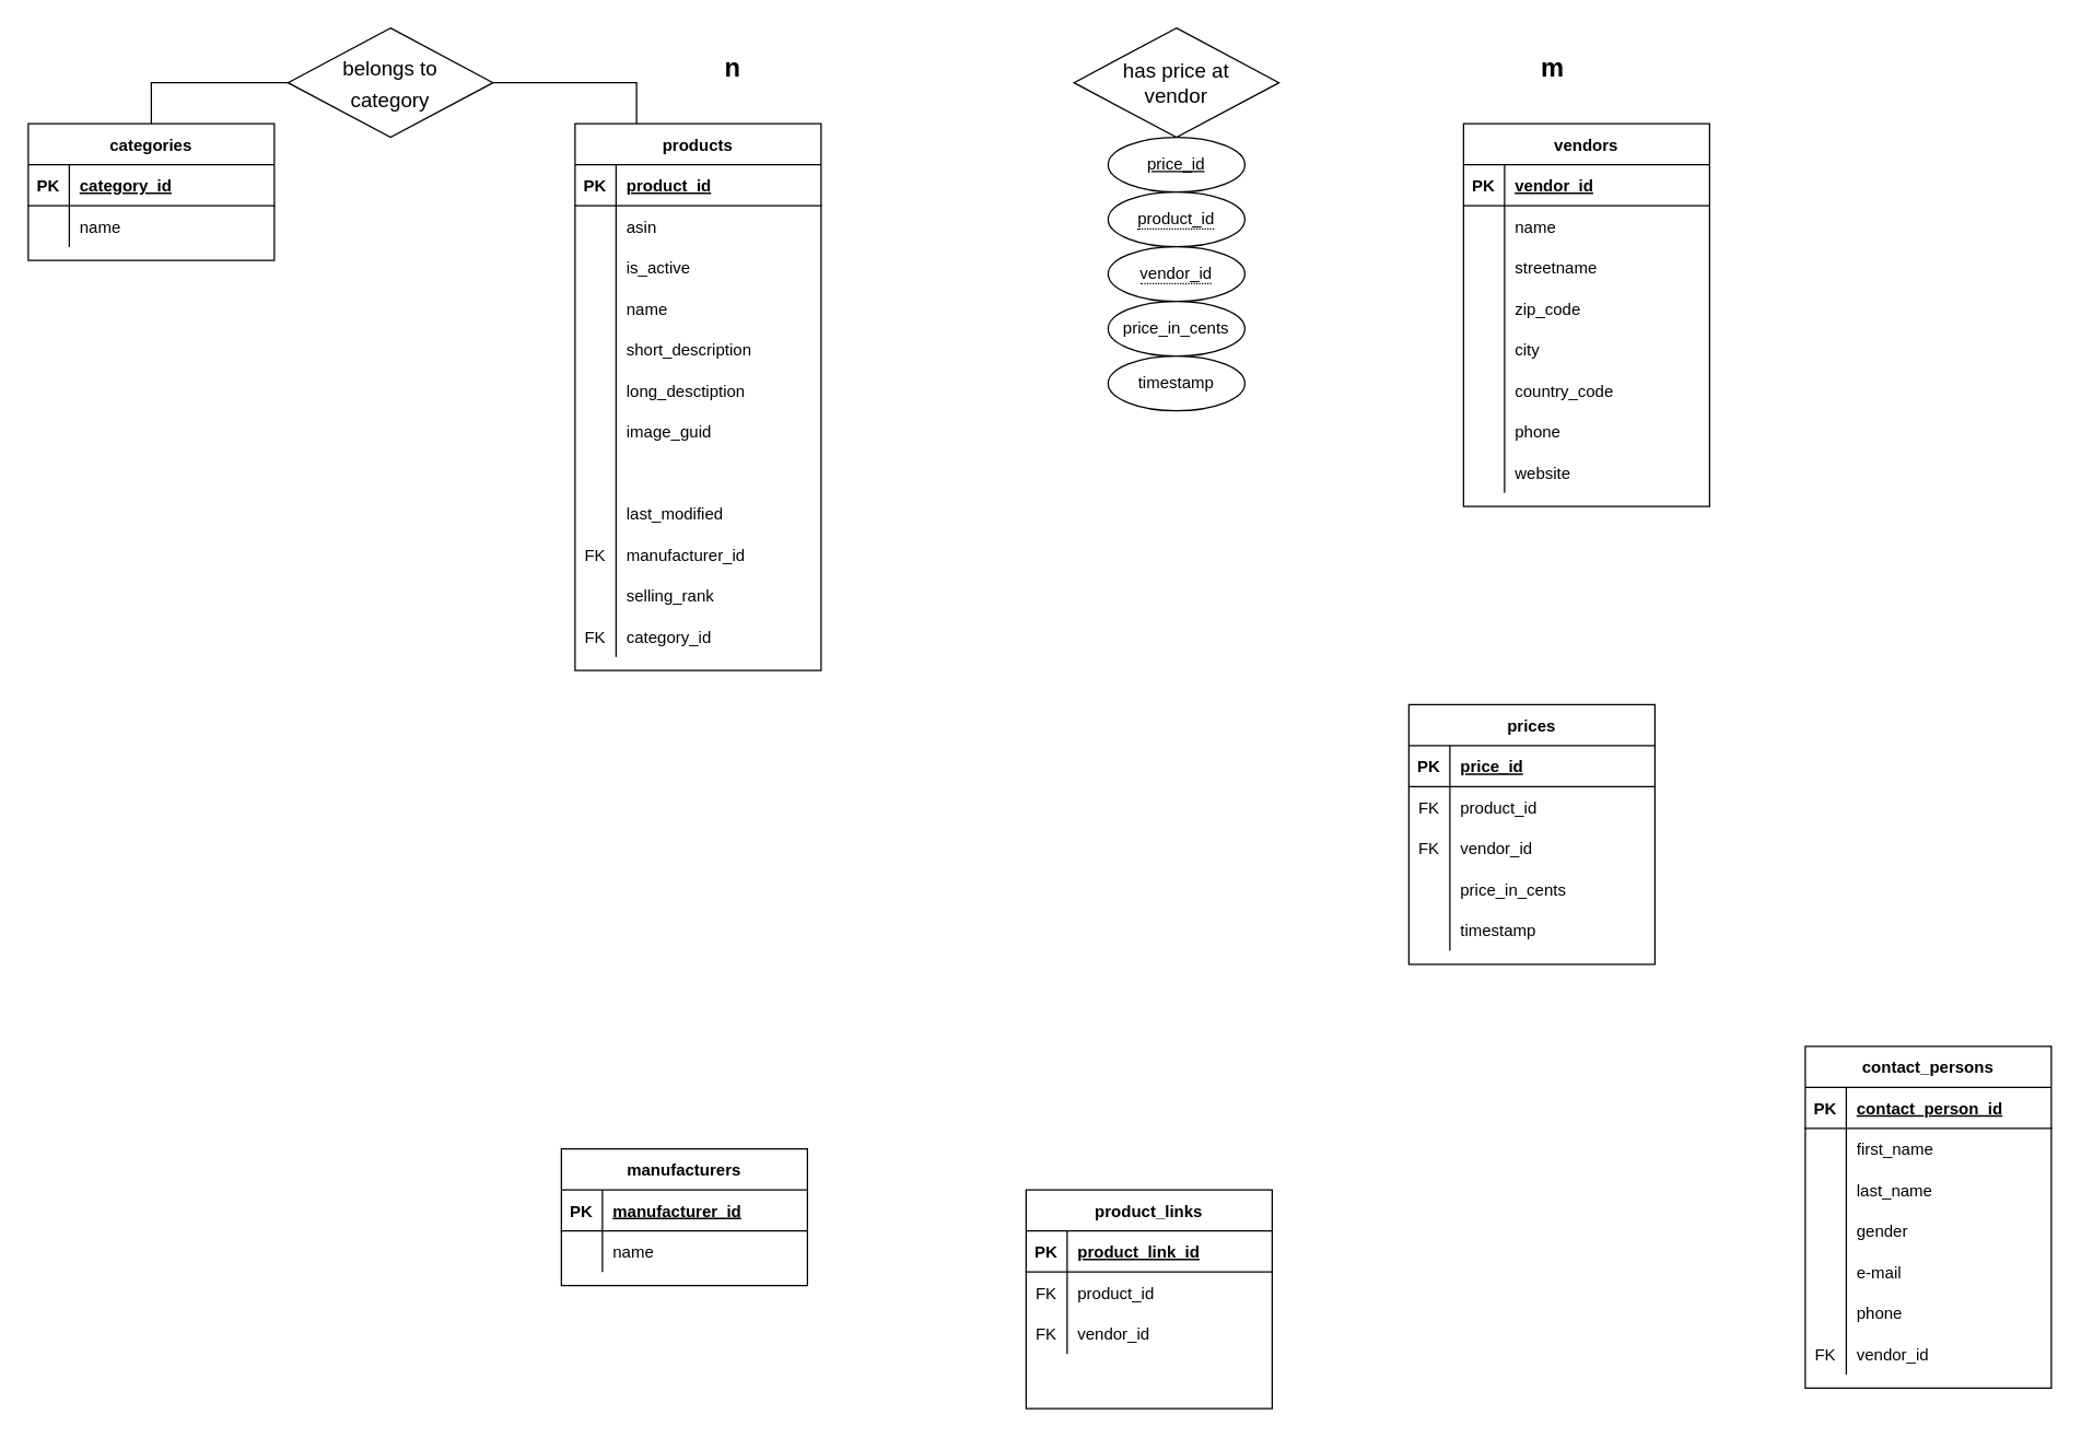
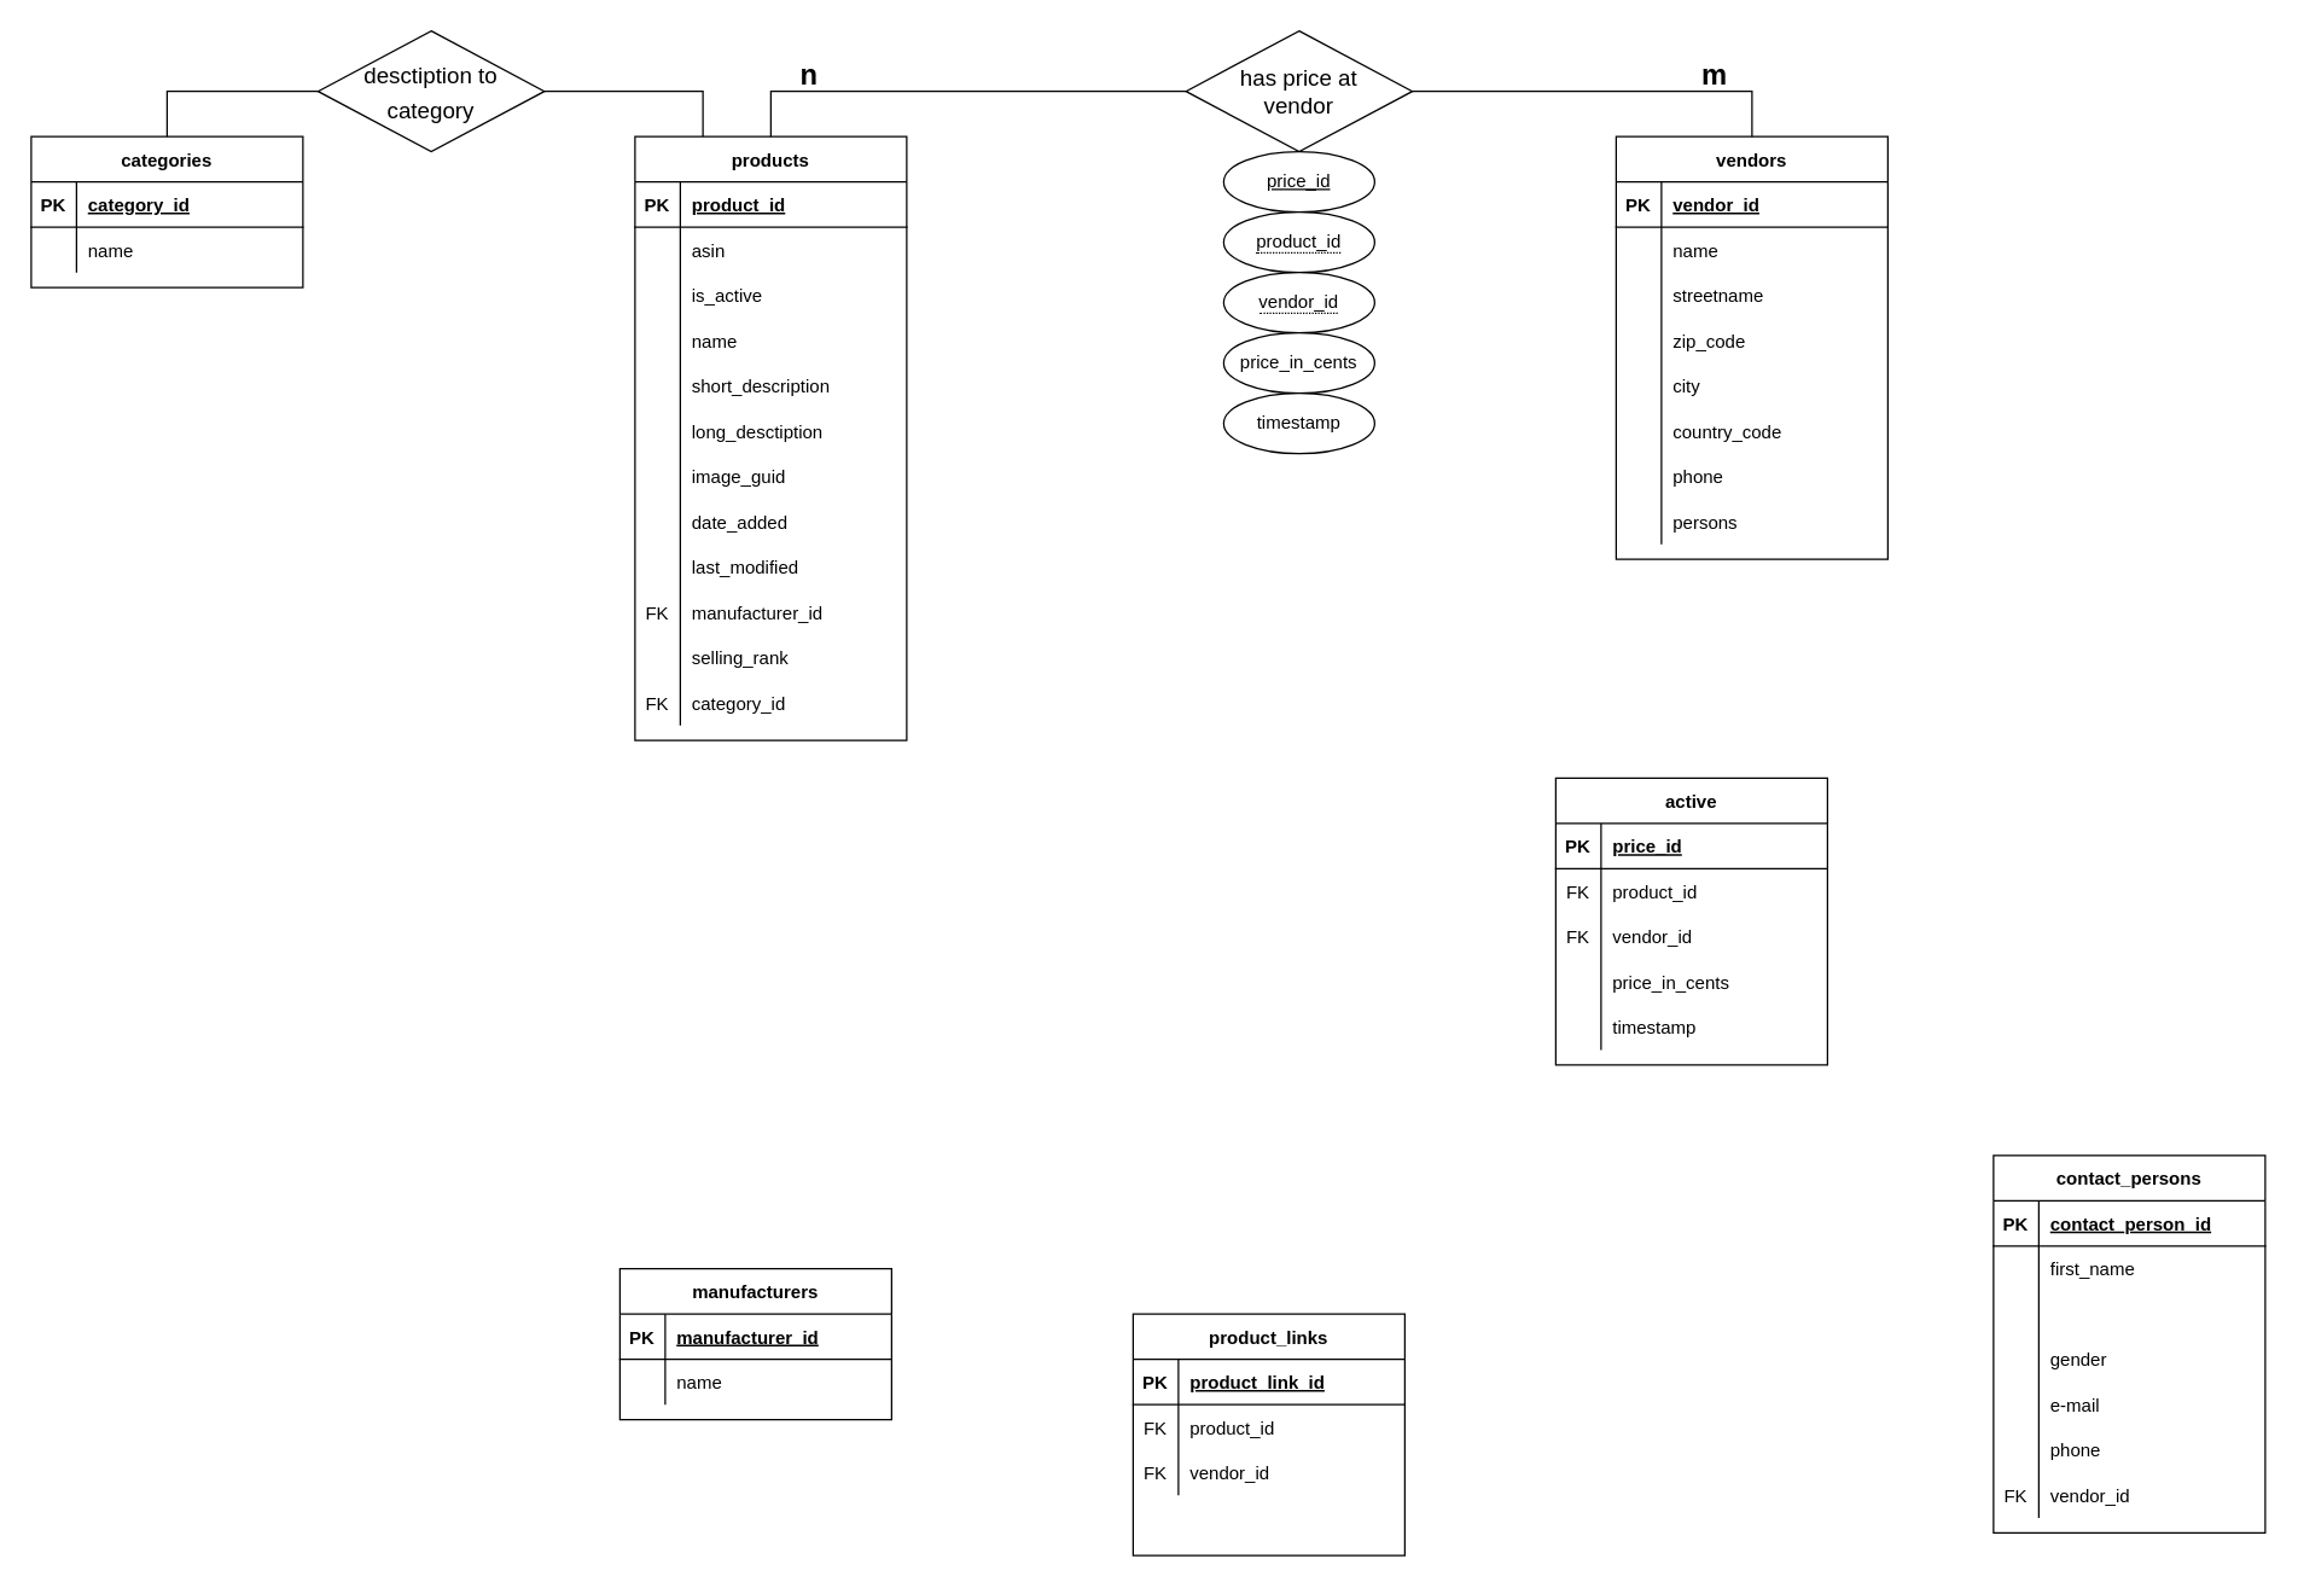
- <mxCell id="140" value="&lt;font style=&quot;font-size: 15px&quot;&gt;belongs to &lt;br&gt;category&lt;/font&gt;" style="shape=rhombus;perimeter=rhombusPerimeter;whiteSpace=wrap;html=1;align=center;fontSize=19;" vertex="1" parent="1"><mxGeometry x="210" y="20" width="150" height="80" as="geometry" /></mxCell>
+ <mxCell id="140" value="&lt;font style=&quot;font-size: 15px&quot;&gt;desctiption to &lt;br&gt;category&lt;/font&gt;" style="shape=rhombus;perimeter=rhombusPerimeter;whiteSpace=wrap;html=1;align=center;fontSize=19;" vertex="1" parent="1"><mxGeometry x="210" y="20" width="150" height="80" as="geometry" /></mxCell>
+ <mxCell id="136" style="edgeStyle=orthogonalEdgeStyle;rounded=0;orthogonalLoop=1;jettySize=auto;html=1;entryX=0;entryY=0.5;entryDx=0;entryDy=0;exitX=0.5;exitY=0;exitDx=0;exitDy=0;endArrow=none;endFill=0;" edge="1" parent="1" source="3" target="130"><mxGeometry relative="1" as="geometry" /></mxCell>
+ <mxCell id="129" style="edgeStyle=orthogonalEdgeStyle;rounded=0;orthogonalLoop=1;jettySize=auto;html=1;exitX=1;exitY=0.5;exitDx=0;exitDy=0;entryX=0.5;entryY=0;entryDx=0;entryDy=0;endArrow=none;endFill=0;" edge="1" parent="1" source="130" target="104"><mxGeometry relative="1" as="geometry" /></mxCell>
+ <mxCell id="27" value="date_added" style="shape=partialRectangle;connectable=0;fillColor=none;top=0;left=0;bottom=0;right=0;align=left;spacingLeft=6;overflow=hidden;" vertex="1" parent="25"><mxGeometry x="30" width="150" height="30" as="geometry" /></mxCell>
- <mxCell id="128" value="website" style="shape=partialRectangle;connectable=0;fillColor=none;top=0;left=0;bottom=0;right=0;align=left;spacingLeft=6;overflow=hidden;" vertex="1" parent="126"><mxGeometry x="30" width="150" height="30" as="geometry" /></mxCell>
+ <mxCell id="128" value="persons" style="shape=partialRectangle;connectable=0;fillColor=none;top=0;left=0;bottom=0;right=0;align=left;spacingLeft=6;overflow=hidden;" vertex="1" parent="126"><mxGeometry x="30" width="150" height="30" as="geometry" /></mxCell>
- <mxCell id="76" value="prices" style="shape=table;startSize=30;container=1;collapsible=1;childLayout=tableLayout;fixedRows=1;rowLines=0;fontStyle=1;align=center;resizeLast=1;" vertex="1" parent="1"><mxGeometry x="1030" y="515" width="180" height="190" as="geometry" /></mxCell>
+ <mxCell id="76" value="active" style="shape=table;startSize=30;container=1;collapsible=1;childLayout=tableLayout;fixedRows=1;rowLines=0;fontStyle=1;align=center;resizeLast=1;" vertex="1" parent="1"><mxGeometry x="1030" y="515" width="180" height="190" as="geometry" /></mxCell>
- <mxCell id="56" value="last_name" style="shape=partialRectangle;connectable=0;fillColor=none;top=0;left=0;bottom=0;right=0;align=left;spacingLeft=6;overflow=hidden;" vertex="1" parent="54"><mxGeometry x="30" width="150" height="30" as="geometry" /></mxCell>
